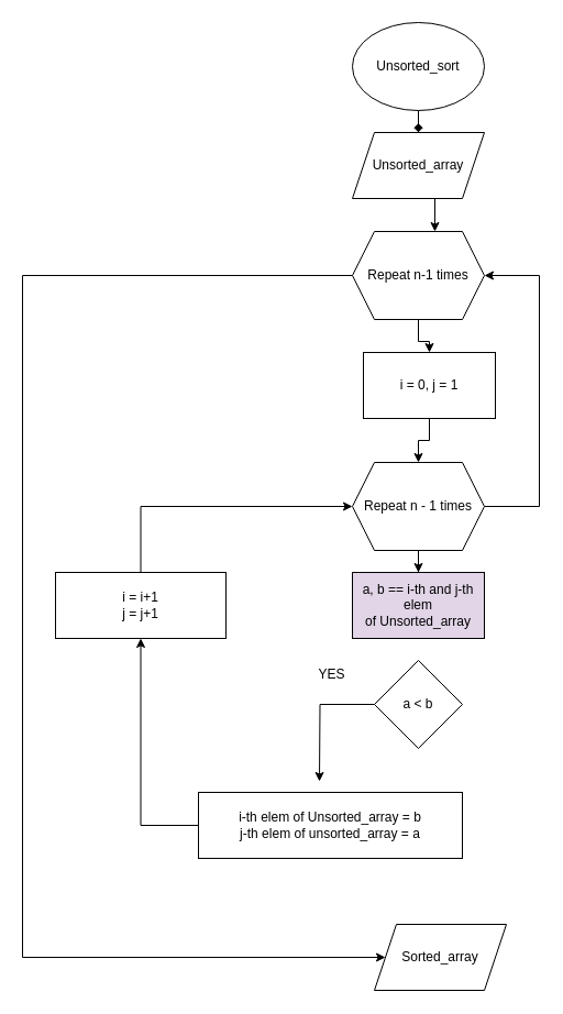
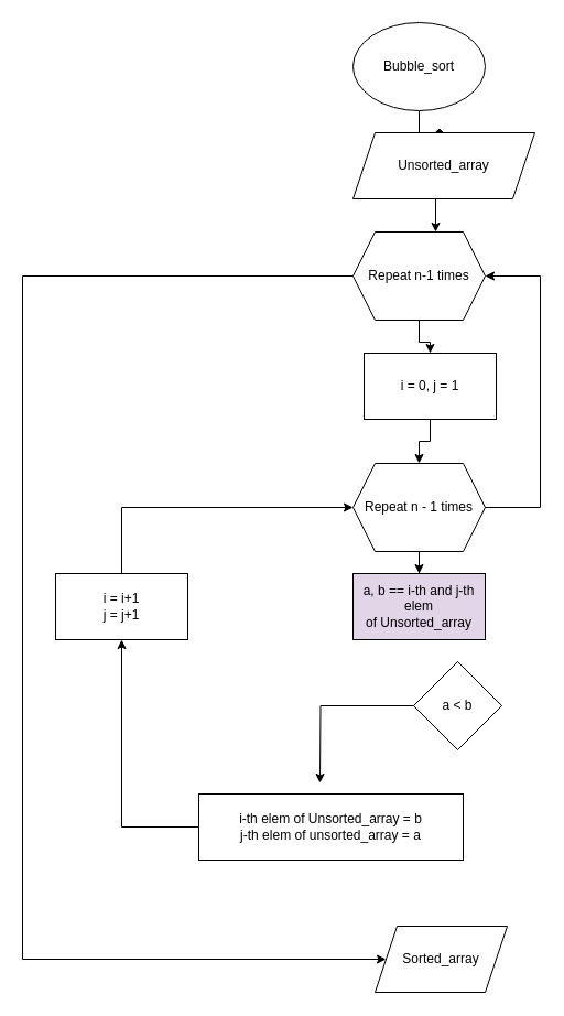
- <mxCell id="3" value="Unsorted_sort" style="ellipse;whiteSpace=wrap;html=1;" vertex="1" parent="1"><mxGeometry x="320" y="20" width="120" height="80" as="geometry" /></mxCell>
+ <mxCell id="3" value="Bubble_sort" style="ellipse;whiteSpace=wrap;html=1;" vertex="1" parent="1"><mxGeometry x="320" y="20" width="120" height="80" as="geometry" /></mxCell>
- <mxCell id="5" value="Unsorted_array" style="shape=parallelogram;perimeter=parallelogramPerimeter;whiteSpace=wrap;html=1;fixedSize=1;" vertex="1" parent="1"><mxGeometry x="320" y="120" width="120" height="60" as="geometry" /></mxCell>
+ <mxCell id="5" value="Unsorted_array" style="shape=parallelogram;perimeter=parallelogramPerimeter;whiteSpace=wrap;html=1;fixedSize=1;" vertex="1" parent="1"><mxGeometry x="320" y="120" width="165" height="60" as="geometry" /></mxCell>
- <mxCell id="21" value="i = i+1&lt;br&gt;j = j+1" style="rounded=0;whiteSpace=wrap;html=1;" vertex="1" parent="1"><mxGeometry x="50" y="520" width="155" height="60" as="geometry" /></mxCell>
+ <mxCell id="21" value="i = i+1&lt;br&gt;j = j+1" style="rounded=0;whiteSpace=wrap;html=1;" vertex="1" parent="1"><mxGeometry x="50" y="520" width="120" height="60" as="geometry" /></mxCell>
- <mxCell id="17" value="YES" style="text;html=1;align=center;verticalAlign=middle;resizable=0;points=[];autosize=1;strokeColor=none;fillColor=none;" vertex="1" parent="1"><mxGeometry x="276" y="598" width="50" height="30" as="geometry" /></mxCell>
- <mxCell id="16" value="a &amp;lt; b" style="rhombus;whiteSpace=wrap;html=1;" vertex="1" parent="1"><mxGeometry x="340" y="600" width="80" height="80" as="geometry" /></mxCell>
+ <mxCell id="16" value="a &amp;lt; b" style="rhombus;whiteSpace=wrap;html=1;" vertex="1" parent="1"><mxGeometry x="375" y="600" width="80" height="80" as="geometry" /></mxCell>
